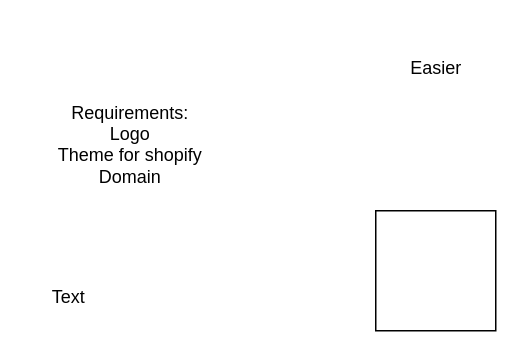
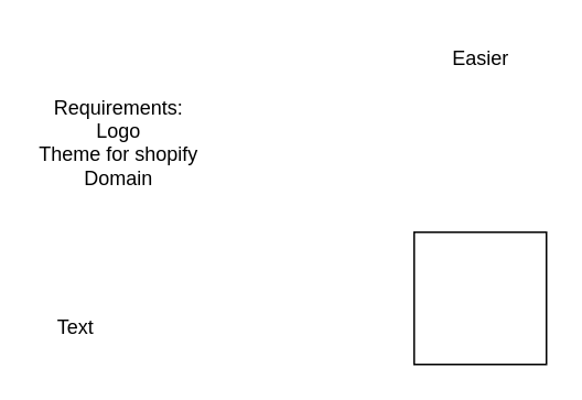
- <mxCell id="2" value="Easier" style="text;html=1;align=center;verticalAlign=middle;resizable=0;points=[];autosize=1;strokeColor=none;fillColor=none;" vertex="1" parent="1"><mxGeometry x="260" y="30" width="60" height="30" as="geometry" /></mxCell>
+ <mxCell id="2" value="Easier" style="text;html=1;align=center;verticalAlign=middle;resizable=0;points=[];autosize=1;strokeColor=none;fillColor=none;" vertex="1" parent="1"><mxGeometry x="260" y="20" width="60" height="30" as="geometry" /></mxCell>
- <mxCell id="3" value="Requirements:&lt;div&gt;Logo&lt;/div&gt;&lt;div&gt;Theme for shopify&lt;/div&gt;&lt;div&gt;Domain&lt;/div&gt;&lt;div&gt;&lt;br&gt;&lt;/div&gt;" style="text;html=1;align=center;verticalAlign=middle;resizable=0;points=[];autosize=1;strokeColor=none;fillColor=none;" vertex="1" parent="1"><mxGeometry x="26" y="58" width="120" height="90" as="geometry" /></mxCell>
+ <mxCell id="3" value="Requirements:&lt;div&gt;Logo&lt;/div&gt;&lt;div&gt;Theme for shopify&lt;/div&gt;&lt;div&gt;Domain&lt;/div&gt;&lt;div&gt;&lt;br&gt;&lt;/div&gt;" style="text;html=1;align=center;verticalAlign=middle;resizable=0;points=[];autosize=1;strokeColor=none;fillColor=none;" vertex="1" parent="1"><mxGeometry x="11" y="48" width="120" height="90" as="geometry" /></mxCell>
